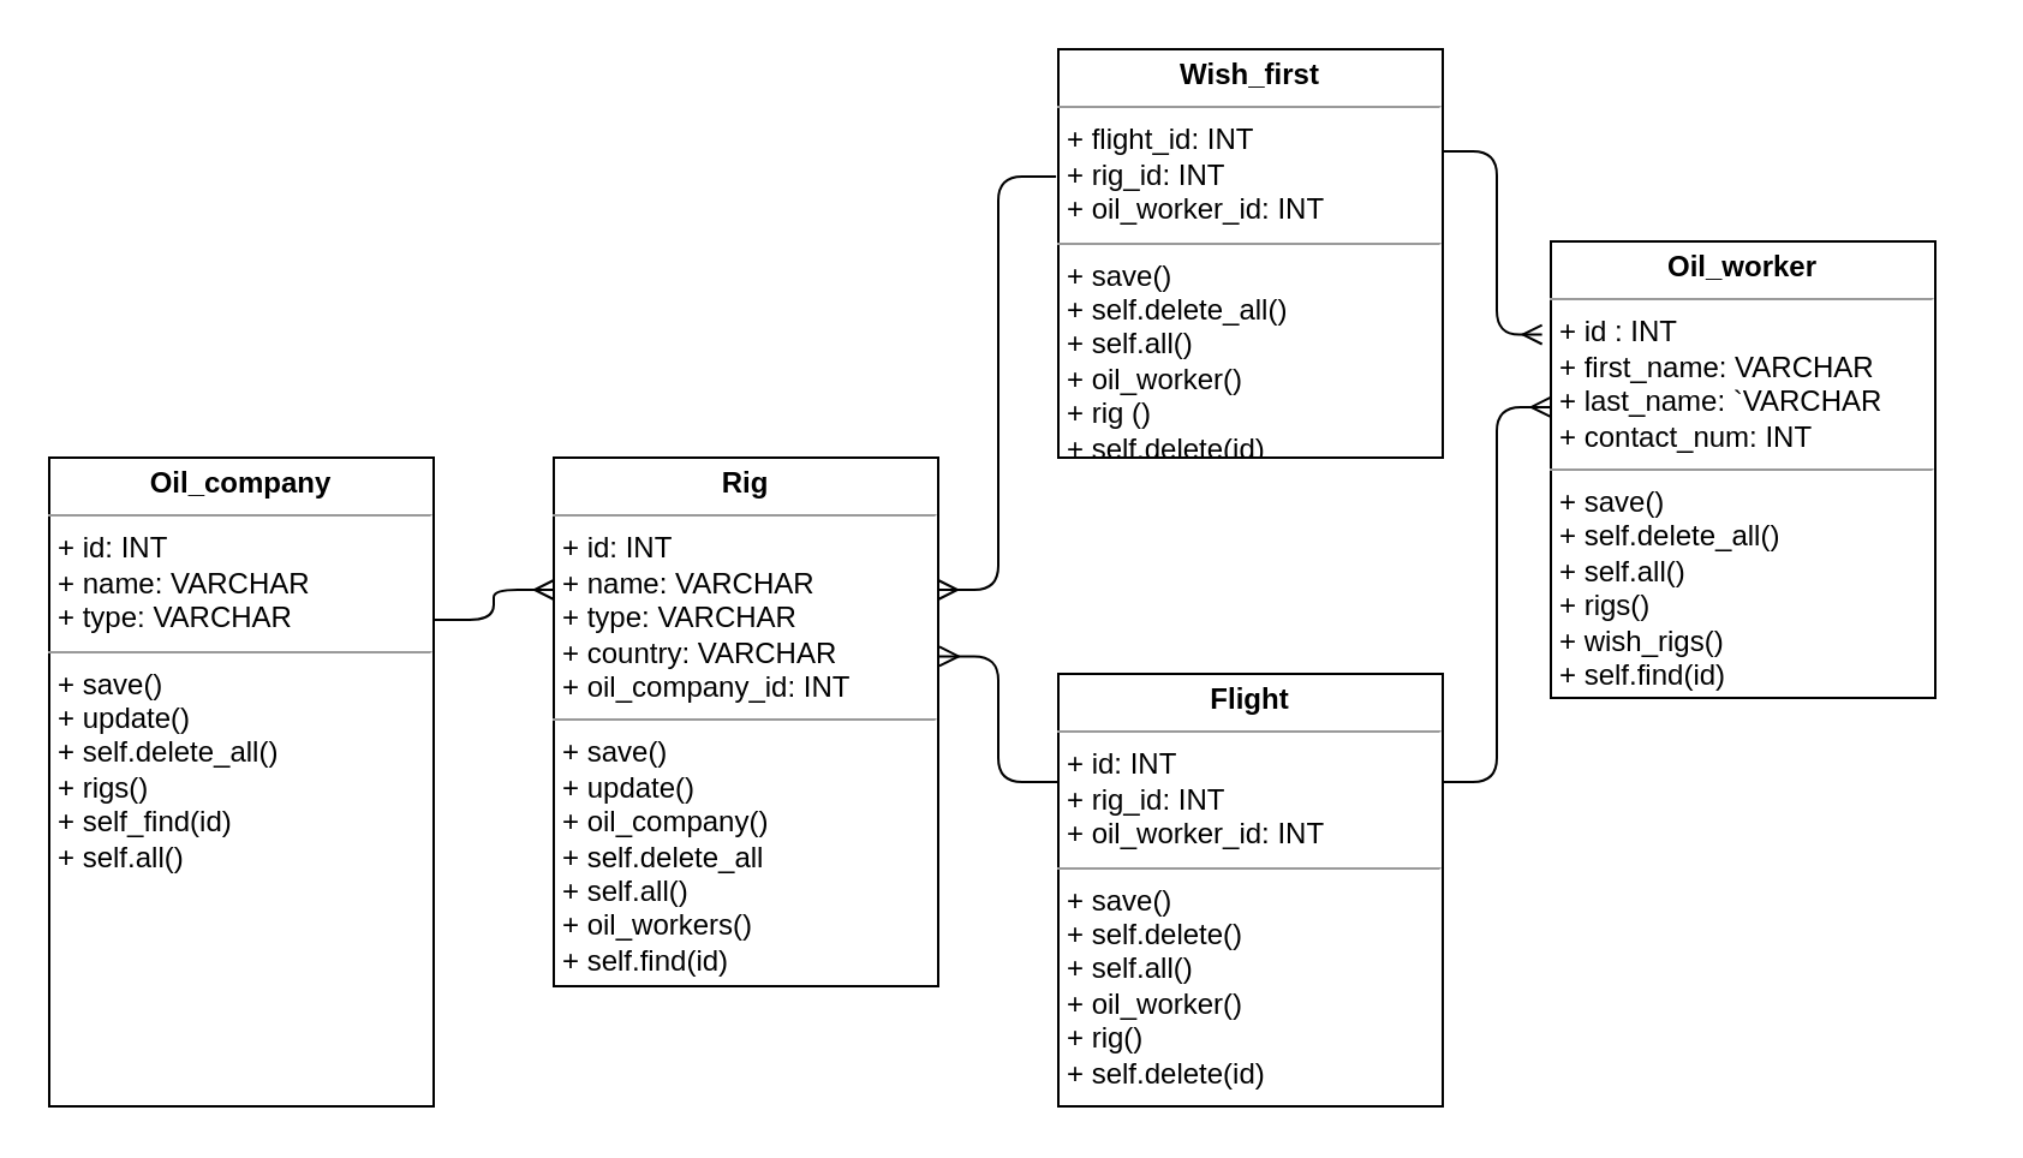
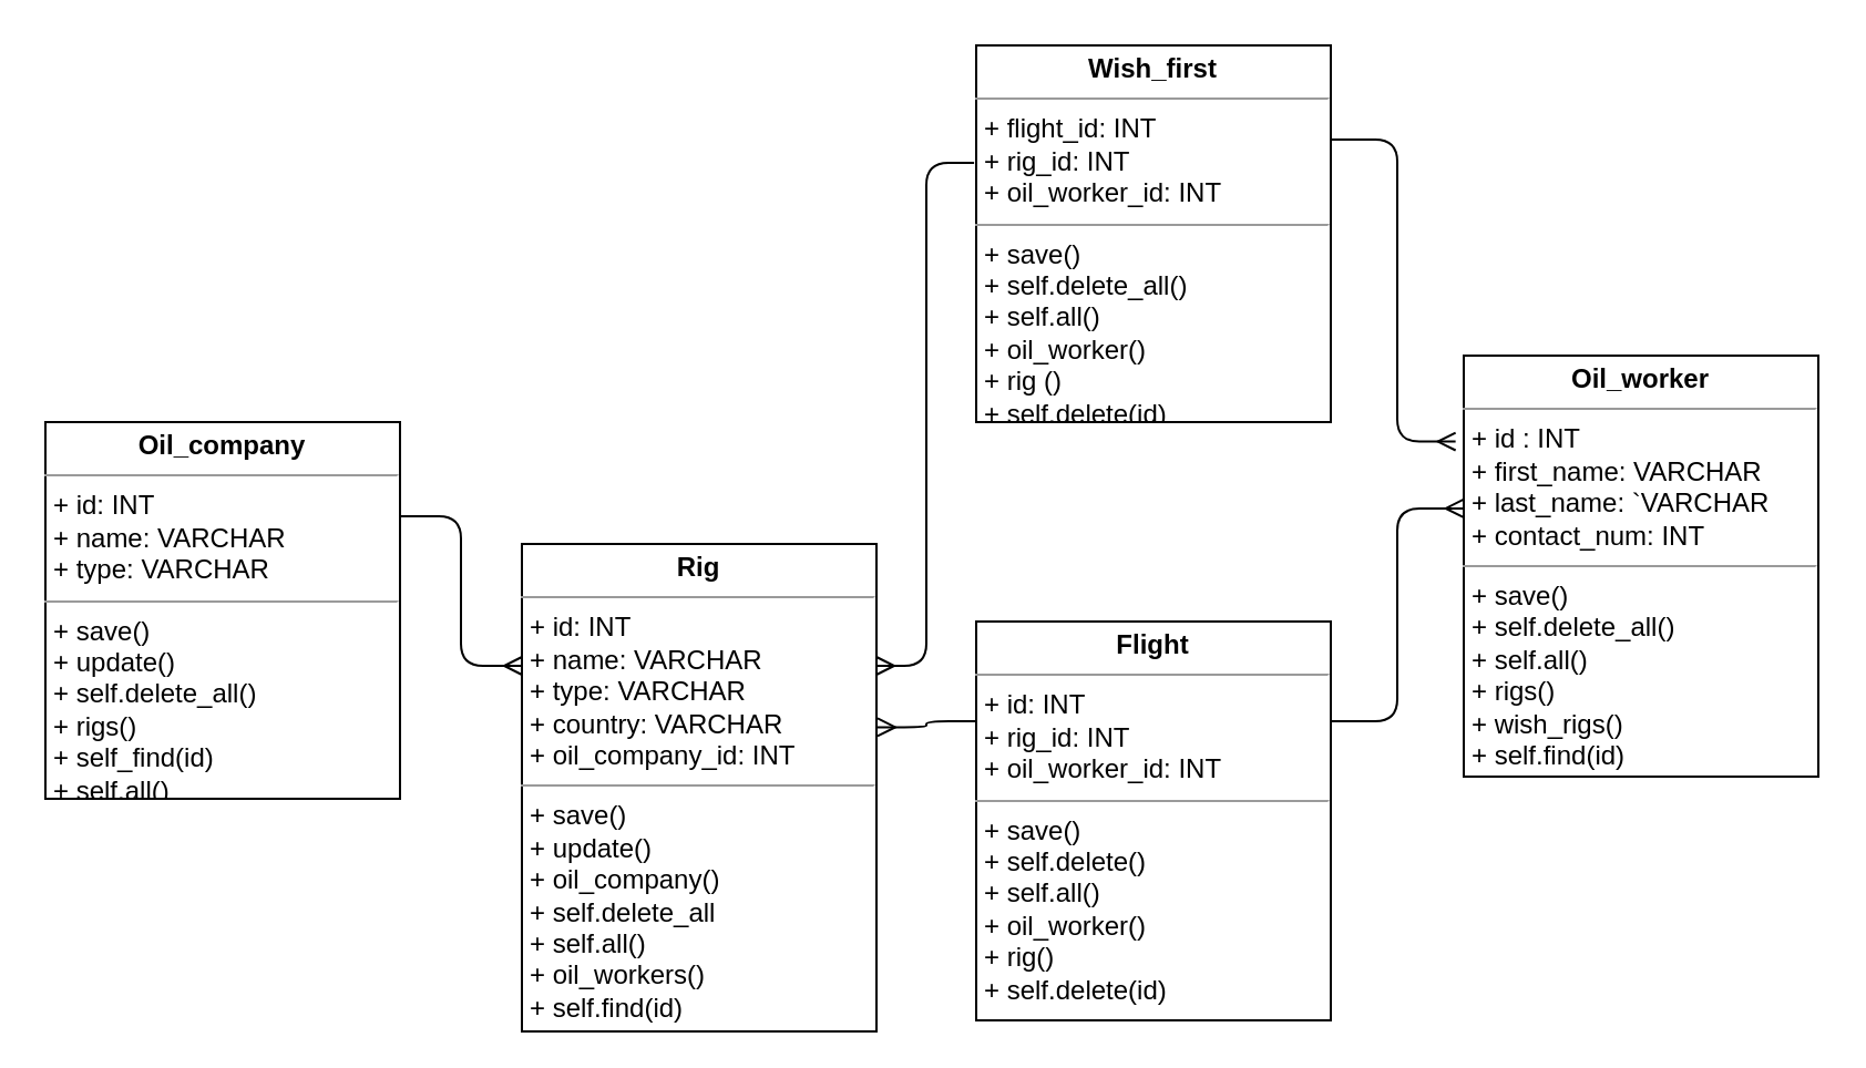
- <mxCell id="4" value="&lt;p style=&quot;margin: 0px ; margin-top: 4px ; text-align: center&quot;&gt;&lt;b&gt;Oil_worker&lt;/b&gt;&lt;/p&gt;&lt;hr size=&quot;1&quot;&gt;&lt;p style=&quot;margin: 0px ; margin-left: 4px&quot;&gt;+ id : INT&lt;/p&gt;&lt;p style=&quot;margin: 0px ; margin-left: 4px&quot;&gt;+ first_name: VARCHAR&lt;/p&gt;&lt;p style=&quot;margin: 0px ; margin-left: 4px&quot;&gt;+ last_name: `VARCHAR&lt;/p&gt;&lt;p style=&quot;margin: 0px ; margin-left: 4px&quot;&gt;+ contact_num: INT&lt;/p&gt;&lt;hr size=&quot;1&quot;&gt;&lt;p style=&quot;margin: 0px ; margin-left: 4px&quot;&gt;+ save()&lt;/p&gt;&lt;p style=&quot;margin: 0px ; margin-left: 4px&quot;&gt;+ self.delete_all()&lt;/p&gt;&lt;p style=&quot;margin: 0px ; margin-left: 4px&quot;&gt;+ self.all()&lt;/p&gt;&lt;p style=&quot;margin: 0px ; margin-left: 4px&quot;&gt;+ rigs()&lt;/p&gt;&lt;p style=&quot;margin: 0px ; margin-left: 4px&quot;&gt;+ wish_rigs()&lt;/p&gt;&lt;p style=&quot;margin: 0px ; margin-left: 4px&quot;&gt;+ self.find(id)&lt;/p&gt;" style="verticalAlign=top;align=left;overflow=fill;fontSize=12;fontFamily=Helvetica;html=1;" parent="1" vertex="1"><mxGeometry x="645" y="100" width="160" height="190" as="geometry" /></mxCell>
+ <mxCell id="4" value="&lt;p style=&quot;margin: 0px ; margin-top: 4px ; text-align: center&quot;&gt;&lt;b&gt;Oil_worker&lt;/b&gt;&lt;/p&gt;&lt;hr size=&quot;1&quot;&gt;&lt;p style=&quot;margin: 0px ; margin-left: 4px&quot;&gt;+ id : INT&lt;/p&gt;&lt;p style=&quot;margin: 0px ; margin-left: 4px&quot;&gt;+ first_name: VARCHAR&lt;/p&gt;&lt;p style=&quot;margin: 0px ; margin-left: 4px&quot;&gt;+ last_name: `VARCHAR&lt;/p&gt;&lt;p style=&quot;margin: 0px ; margin-left: 4px&quot;&gt;+ contact_num: INT&lt;/p&gt;&lt;hr size=&quot;1&quot;&gt;&lt;p style=&quot;margin: 0px ; margin-left: 4px&quot;&gt;+ save()&lt;/p&gt;&lt;p style=&quot;margin: 0px ; margin-left: 4px&quot;&gt;+ self.delete_all()&lt;/p&gt;&lt;p style=&quot;margin: 0px ; margin-left: 4px&quot;&gt;+ self.all()&lt;/p&gt;&lt;p style=&quot;margin: 0px ; margin-left: 4px&quot;&gt;+ rigs()&lt;/p&gt;&lt;p style=&quot;margin: 0px ; margin-left: 4px&quot;&gt;+ wish_rigs()&lt;/p&gt;&lt;p style=&quot;margin: 0px ; margin-left: 4px&quot;&gt;+ self.find(id)&lt;/p&gt;" style="verticalAlign=top;align=left;overflow=fill;fontSize=12;fontFamily=Helvetica;html=1;" parent="1" vertex="1"><mxGeometry x="660" y="160" width="160" height="190" as="geometry" /></mxCell>
- <mxCell id="5" value="&lt;p style=&quot;margin: 0px ; margin-top: 4px ; text-align: center&quot;&gt;&lt;b&gt;Rig&lt;/b&gt;&lt;/p&gt;&lt;hr size=&quot;1&quot;&gt;&lt;p style=&quot;margin: 0px ; margin-left: 4px&quot;&gt;+ id: INT&lt;br&gt;&lt;/p&gt;&lt;p style=&quot;margin: 0px ; margin-left: 4px&quot;&gt;+ name: VARCHAR&lt;/p&gt;&lt;p style=&quot;margin: 0px ; margin-left: 4px&quot;&gt;+ type: VARCHAR&lt;/p&gt;&lt;p style=&quot;margin: 0px ; margin-left: 4px&quot;&gt;+ country: VARCHAR&lt;/p&gt;&lt;p style=&quot;margin: 0px ; margin-left: 4px&quot;&gt;+ oil_company_id: INT&lt;/p&gt;&lt;hr size=&quot;1&quot;&gt;&lt;p style=&quot;margin: 0px ; margin-left: 4px&quot;&gt;+ save()&lt;/p&gt;&lt;p style=&quot;margin: 0px ; margin-left: 4px&quot;&gt;+ update()&lt;/p&gt;&lt;p style=&quot;margin: 0px ; margin-left: 4px&quot;&gt;+ oil_company()&lt;/p&gt;&lt;p style=&quot;margin: 0px ; margin-left: 4px&quot;&gt;+ self.delete_all&lt;/p&gt;&lt;p style=&quot;margin: 0px ; margin-left: 4px&quot;&gt;+ self.all()&lt;/p&gt;&lt;p style=&quot;margin: 0px ; margin-left: 4px&quot;&gt;+ oil_workers()&lt;/p&gt;&lt;p style=&quot;margin: 0px ; margin-left: 4px&quot;&gt;+ self.find(id)&lt;/p&gt;" style="verticalAlign=top;align=left;overflow=fill;fontSize=12;fontFamily=Helvetica;html=1;" parent="1" vertex="1"><mxGeometry x="230" y="190" width="160" height="220" as="geometry" /></mxCell>
+ <mxCell id="5" value="&lt;p style=&quot;margin: 0px ; margin-top: 4px ; text-align: center&quot;&gt;&lt;b&gt;Rig&lt;/b&gt;&lt;/p&gt;&lt;hr size=&quot;1&quot;&gt;&lt;p style=&quot;margin: 0px ; margin-left: 4px&quot;&gt;+ id: INT&lt;br&gt;&lt;/p&gt;&lt;p style=&quot;margin: 0px ; margin-left: 4px&quot;&gt;+ name: VARCHAR&lt;/p&gt;&lt;p style=&quot;margin: 0px ; margin-left: 4px&quot;&gt;+ type: VARCHAR&lt;/p&gt;&lt;p style=&quot;margin: 0px ; margin-left: 4px&quot;&gt;+ country: VARCHAR&lt;/p&gt;&lt;p style=&quot;margin: 0px ; margin-left: 4px&quot;&gt;+ oil_company_id: INT&lt;/p&gt;&lt;hr size=&quot;1&quot;&gt;&lt;p style=&quot;margin: 0px ; margin-left: 4px&quot;&gt;+ save()&lt;/p&gt;&lt;p style=&quot;margin: 0px ; margin-left: 4px&quot;&gt;+ update()&lt;/p&gt;&lt;p style=&quot;margin: 0px ; margin-left: 4px&quot;&gt;+ oil_company()&lt;/p&gt;&lt;p style=&quot;margin: 0px ; margin-left: 4px&quot;&gt;+ self.delete_all&lt;/p&gt;&lt;p style=&quot;margin: 0px ; margin-left: 4px&quot;&gt;+ self.all()&lt;/p&gt;&lt;p style=&quot;margin: 0px ; margin-left: 4px&quot;&gt;+ oil_workers()&lt;/p&gt;&lt;p style=&quot;margin: 0px ; margin-left: 4px&quot;&gt;+ self.find(id)&lt;/p&gt;" style="verticalAlign=top;align=left;overflow=fill;fontSize=12;fontFamily=Helvetica;html=1;" parent="1" vertex="1"><mxGeometry x="235" y="245" width="160" height="220" as="geometry" /></mxCell>
- <mxCell id="6" value="&lt;p style=&quot;margin: 0px ; margin-top: 4px ; text-align: center&quot;&gt;&lt;b&gt;Oil_company&lt;/b&gt;&lt;/p&gt;&lt;hr size=&quot;1&quot;&gt;&lt;p style=&quot;margin: 0px ; margin-left: 4px&quot;&gt;+ id: INT&lt;/p&gt;&lt;p style=&quot;margin: 0px ; margin-left: 4px&quot;&gt;+ name: VARCHAR&lt;/p&gt;&lt;p style=&quot;margin: 0px ; margin-left: 4px&quot;&gt;+ type: VARCHAR&lt;/p&gt;&lt;hr size=&quot;1&quot;&gt;&lt;p style=&quot;margin: 0px ; margin-left: 4px&quot;&gt;+ save()&lt;/p&gt;&lt;p style=&quot;margin: 0px ; margin-left: 4px&quot;&gt;+ update()&lt;/p&gt;&lt;p style=&quot;margin: 0px ; margin-left: 4px&quot;&gt;+ self.delete_all()&lt;/p&gt;&lt;p style=&quot;margin: 0px ; margin-left: 4px&quot;&gt;+ rigs()&lt;/p&gt;&lt;p style=&quot;margin: 0px ; margin-left: 4px&quot;&gt;+ self_find(id)&lt;/p&gt;&lt;p style=&quot;margin: 0px ; margin-left: 4px&quot;&gt;+ self.all()&lt;/p&gt;" style="verticalAlign=top;align=left;overflow=fill;fontSize=12;fontFamily=Helvetica;html=1;" parent="1" vertex="1"><mxGeometry x="20" y="190" width="160" height="270" as="geometry" /></mxCell>
+ <mxCell id="6" value="&lt;p style=&quot;margin: 0px ; margin-top: 4px ; text-align: center&quot;&gt;&lt;b&gt;Oil_company&lt;/b&gt;&lt;/p&gt;&lt;hr size=&quot;1&quot;&gt;&lt;p style=&quot;margin: 0px ; margin-left: 4px&quot;&gt;+ id: INT&lt;/p&gt;&lt;p style=&quot;margin: 0px ; margin-left: 4px&quot;&gt;+ name: VARCHAR&lt;/p&gt;&lt;p style=&quot;margin: 0px ; margin-left: 4px&quot;&gt;+ type: VARCHAR&lt;/p&gt;&lt;hr size=&quot;1&quot;&gt;&lt;p style=&quot;margin: 0px ; margin-left: 4px&quot;&gt;+ save()&lt;/p&gt;&lt;p style=&quot;margin: 0px ; margin-left: 4px&quot;&gt;+ update()&lt;/p&gt;&lt;p style=&quot;margin: 0px ; margin-left: 4px&quot;&gt;+ self.delete_all()&lt;/p&gt;&lt;p style=&quot;margin: 0px ; margin-left: 4px&quot;&gt;+ rigs()&lt;/p&gt;&lt;p style=&quot;margin: 0px ; margin-left: 4px&quot;&gt;+ self_find(id)&lt;/p&gt;&lt;p style=&quot;margin: 0px ; margin-left: 4px&quot;&gt;+ self.all()&lt;/p&gt;" style="verticalAlign=top;align=left;overflow=fill;fontSize=12;fontFamily=Helvetica;html=1;" parent="1" vertex="1"><mxGeometry x="20" y="190" width="160" height="170" as="geometry" /></mxCell>
